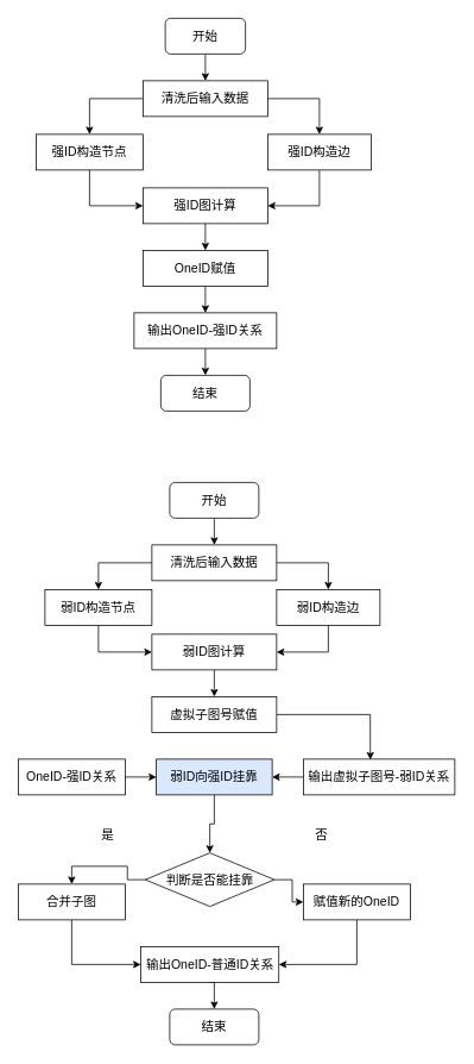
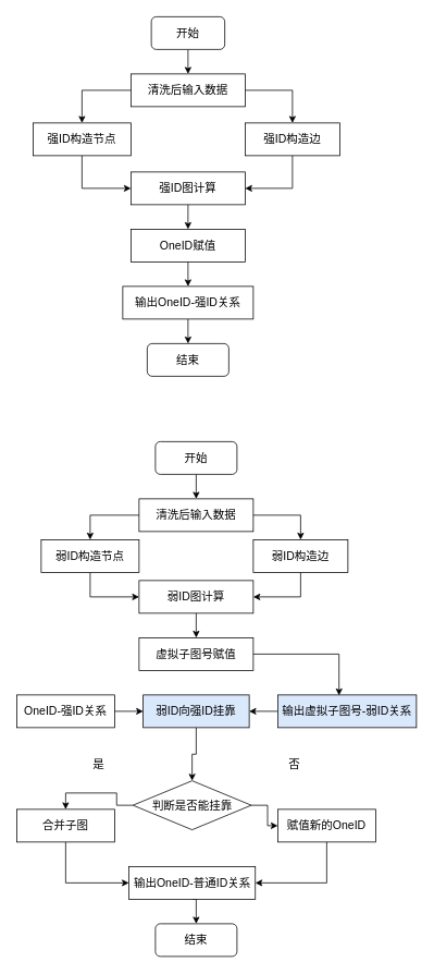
- <mxCell id="28" value="&lt;font style=&quot;font-size: 14px;&quot;&gt;输出虚拟子图号-弱ID关系&lt;/font&gt;" style="rounded=0;whiteSpace=wrap;html=1;" vertex="1" parent="1"><mxGeometry x="340" y="850" width="170" height="40" as="geometry" /></mxCell>
+ <mxCell id="28" value="&lt;font style=&quot;font-size: 14px;&quot;&gt;输出虚拟子图号-弱ID关系&lt;/font&gt;" style="rounded=0;whiteSpace=wrap;html=1;fillColor=#dae8fc;" vertex="1" parent="1"><mxGeometry x="340" y="850" width="170" height="40" as="geometry" /></mxCell>
